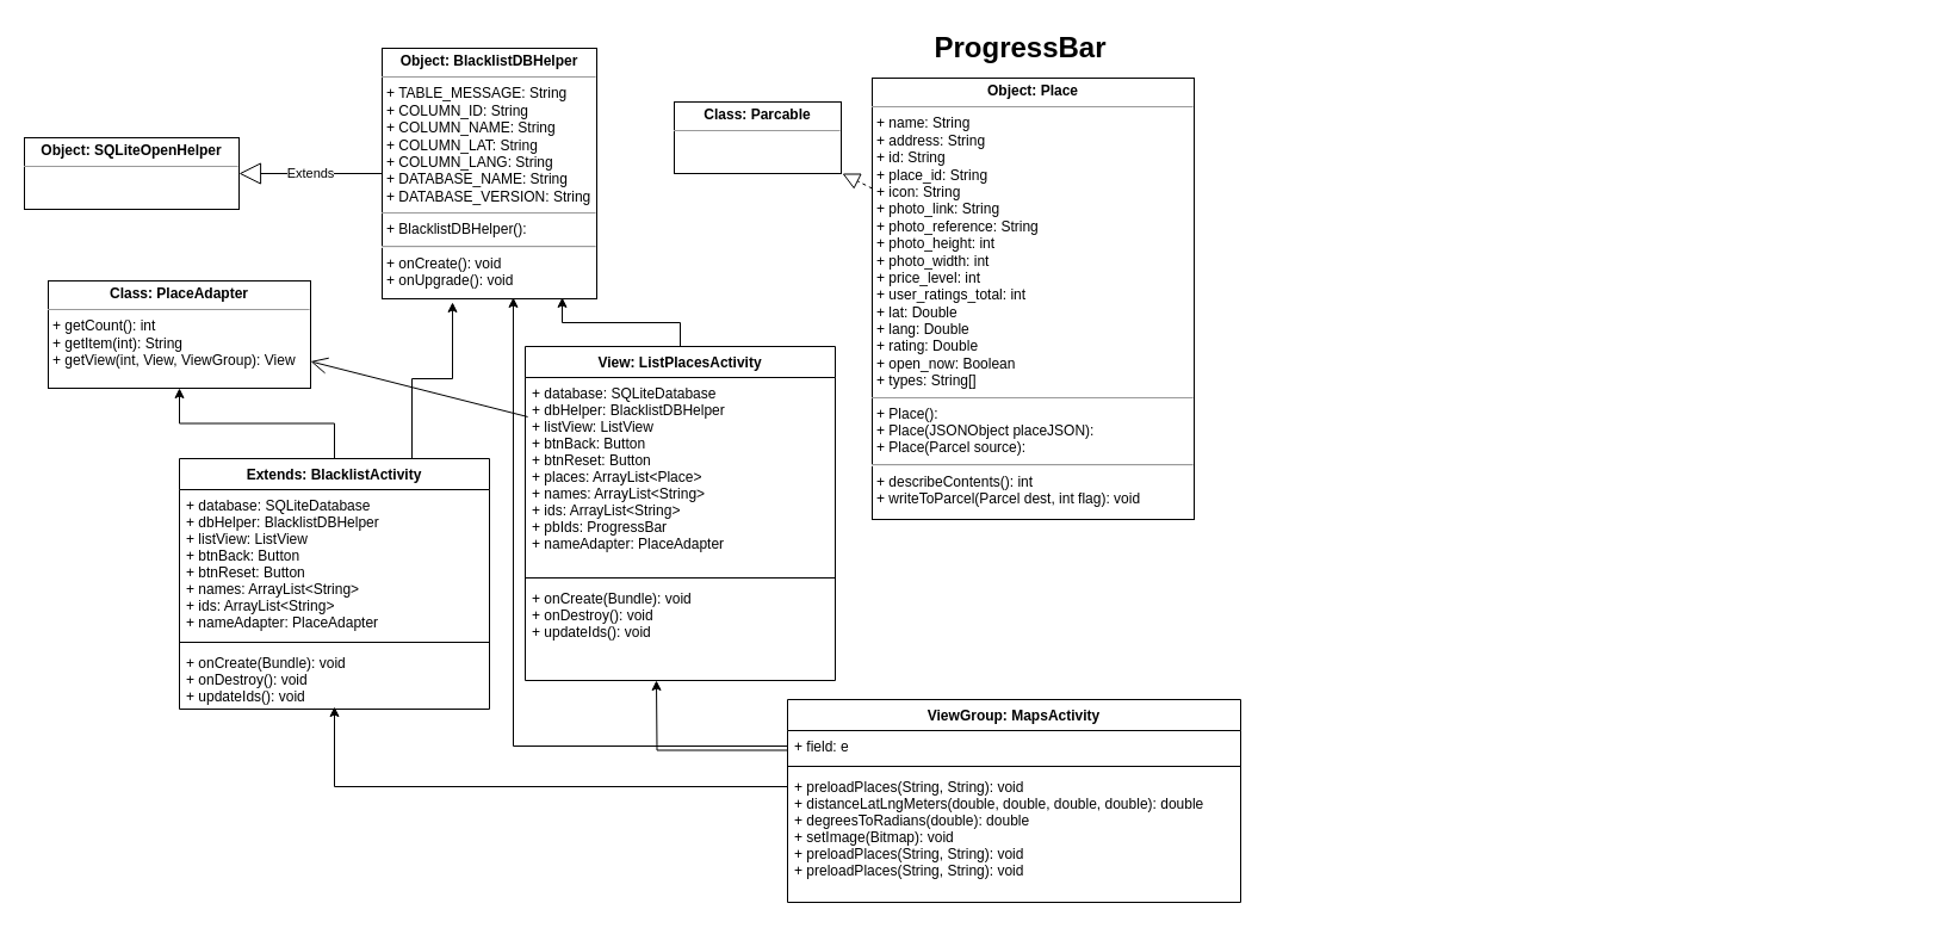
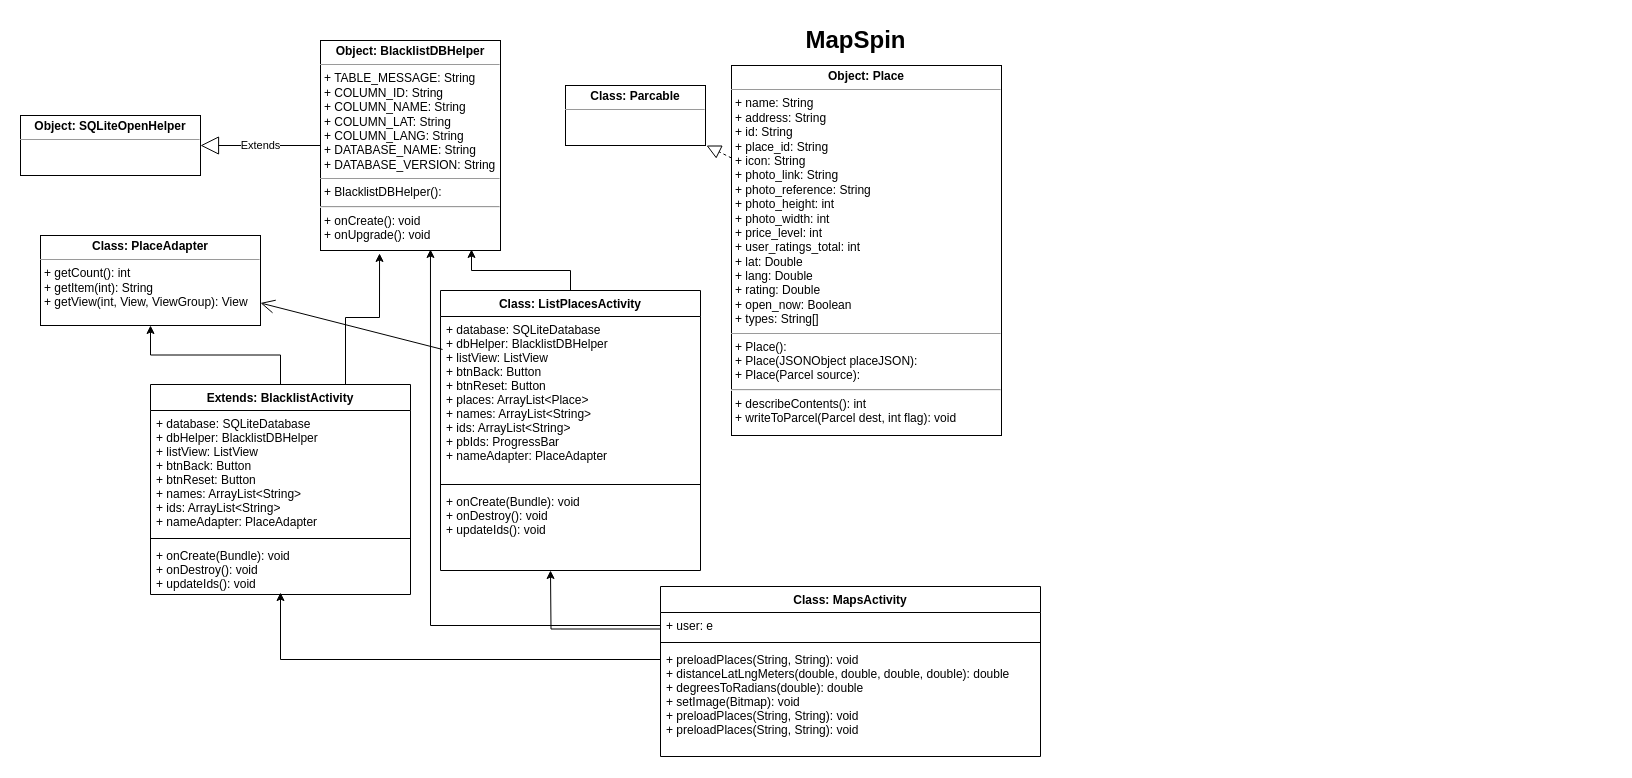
- <mxCell id="2" value="ProgressBar" style="text;strokeColor=none;fillColor=none;html=1;fontSize=24;fontStyle=1;verticalAlign=middle;align=center;" parent="1" vertex="1"><mxGeometry x="100" y="20" width="1510" height="40" as="geometry" /></mxCell>
+ <mxCell id="2" value="MapSpin" style="text;strokeColor=none;fillColor=none;html=1;fontSize=24;fontStyle=1;verticalAlign=middle;align=center;" parent="1" vertex="1"><mxGeometry x="100" y="20" width="1510" height="40" as="geometry" /></mxCell>
- <mxCell id="19" value="View: ListPlacesActivity" style="swimlane;fontStyle=1;align=center;verticalAlign=top;childLayout=stackLayout;horizontal=1;startSize=26;horizontalStack=0;resizeParent=1;resizeParentMax=0;resizeLast=0;collapsible=1;marginBottom=0;" parent="1" vertex="1"><mxGeometry x="440" y="290" width="260" height="280" as="geometry"><mxRectangle x="330" y="230" width="110" height="26" as="alternateBounds" /></mxGeometry></mxCell>
+ <mxCell id="19" value="Class: ListPlacesActivity" style="swimlane;fontStyle=1;align=center;verticalAlign=top;childLayout=stackLayout;horizontal=1;startSize=26;horizontalStack=0;resizeParent=1;resizeParentMax=0;resizeLast=0;collapsible=1;marginBottom=0;" parent="1" vertex="1"><mxGeometry x="440" y="290" width="260" height="280" as="geometry"><mxRectangle x="330" y="230" width="110" height="26" as="alternateBounds" /></mxGeometry></mxCell>
- <mxCell id="4" value="ViewGroup: MapsActivity" style="swimlane;fontStyle=1;align=center;verticalAlign=top;childLayout=stackLayout;horizontal=1;startSize=26;horizontalStack=0;resizeParent=1;resizeParentMax=0;resizeLast=0;collapsible=1;marginBottom=0;" parent="1" vertex="1"><mxGeometry x="660" y="586" width="380" height="170" as="geometry"><mxRectangle x="330" y="230" width="110" height="26" as="alternateBounds" /></mxGeometry></mxCell>
+ <mxCell id="4" value="Class: MapsActivity" style="swimlane;fontStyle=1;align=center;verticalAlign=top;childLayout=stackLayout;horizontal=1;startSize=26;horizontalStack=0;resizeParent=1;resizeParentMax=0;resizeLast=0;collapsible=1;marginBottom=0;" parent="1" vertex="1"><mxGeometry x="660" y="586" width="380" height="170" as="geometry"><mxRectangle x="330" y="230" width="110" height="26" as="alternateBounds" /></mxGeometry></mxCell>
- <mxCell id="5" value="+ field: e" style="text;strokeColor=none;fillColor=none;align=left;verticalAlign=top;spacingLeft=4;spacingRight=4;overflow=hidden;rotatable=0;points=[[0,0.5],[1,0.5]];portConstraint=eastwest;" parent="4" vertex="1"><mxGeometry y="26" width="380" height="26" as="geometry" /></mxCell>
+ <mxCell id="5" value="+ user: e" style="text;strokeColor=none;fillColor=none;align=left;verticalAlign=top;spacingLeft=4;spacingRight=4;overflow=hidden;rotatable=0;points=[[0,0.5],[1,0.5]];portConstraint=eastwest;" parent="4" vertex="1"><mxGeometry y="26" width="380" height="26" as="geometry" /></mxCell>
